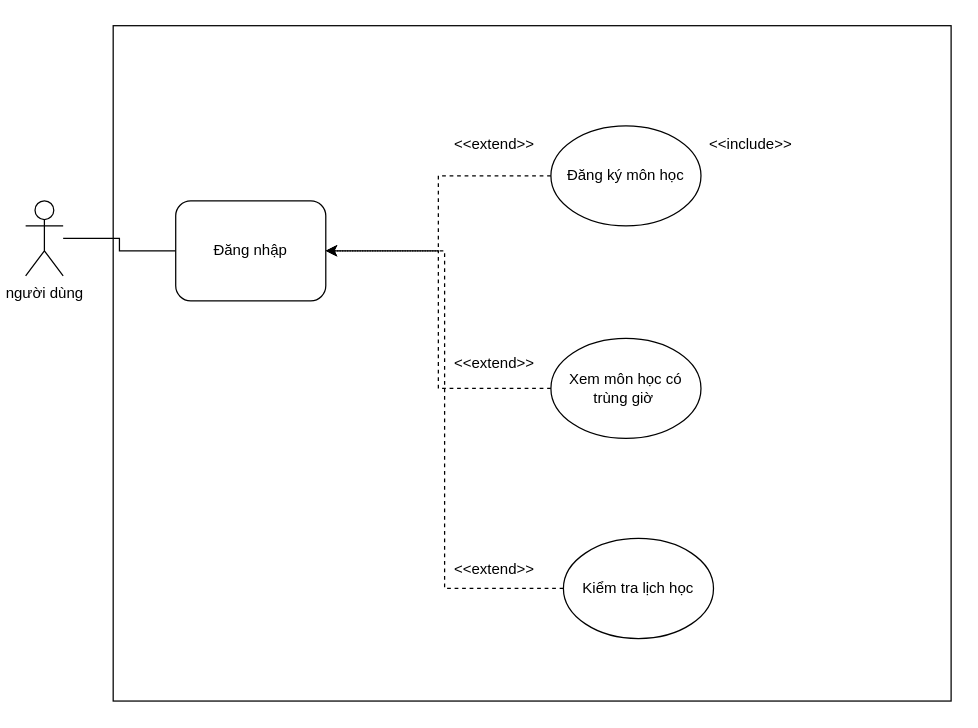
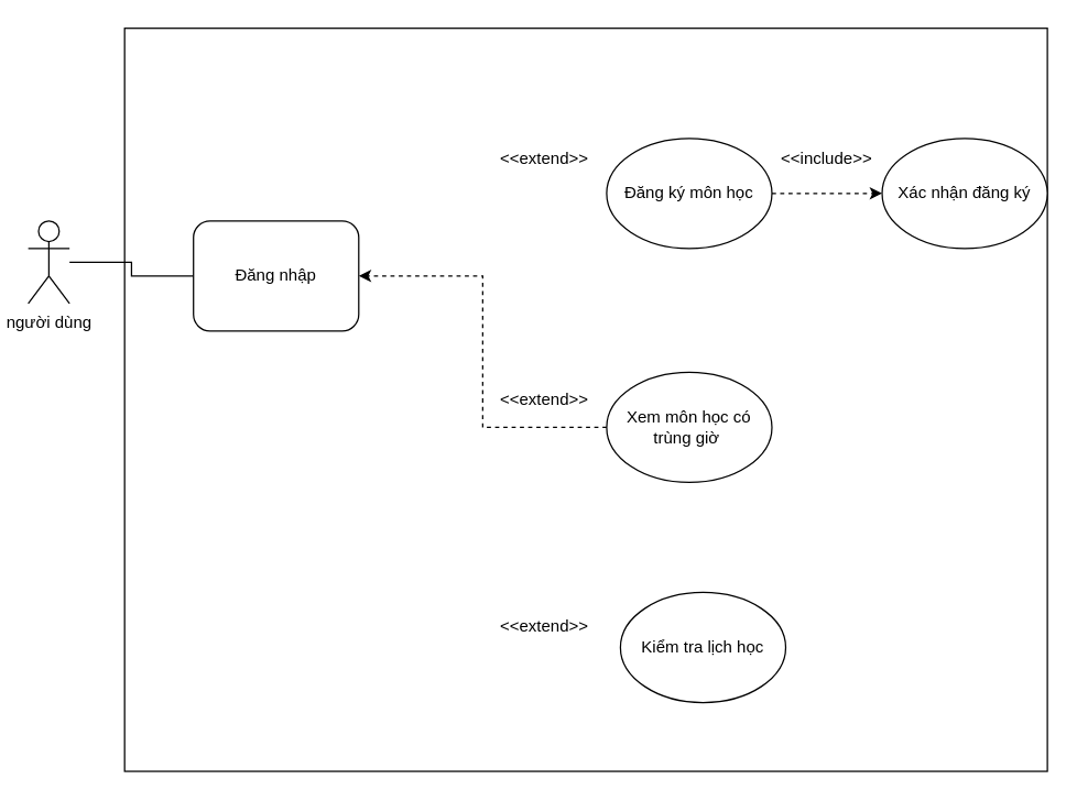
- <mxCell id="6" style="edgeStyle=orthogonalEdgeStyle;rounded=0;orthogonalLoop=1;jettySize=auto;html=1;entryX=1;entryY=0.5;entryDx=0;entryDy=0;dashed=1;" edge="1" parent="1" source="8" target="5"><mxGeometry relative="1" as="geometry" /></mxCell>
+ <mxCell id="7" style="edgeStyle=orthogonalEdgeStyle;rounded=0;orthogonalLoop=1;jettySize=auto;html=1;dashed=1;" edge="1" parent="1" source="8" target="13"><mxGeometry relative="1" as="geometry" /></mxCell>
+ <mxCell id="13" value="Xác nhận đăng ký" style="ellipse;whiteSpace=wrap;html=1;" vertex="1" parent="1"><mxGeometry x="640" y="100" width="120" height="80" as="geometry" /></mxCell>
- <mxCell id="9" style="edgeStyle=orthogonalEdgeStyle;rounded=0;orthogonalLoop=1;jettySize=auto;html=1;entryX=1;entryY=0.5;entryDx=0;entryDy=0;dashed=1;" edge="1" parent="1" source="10" target="5"><mxGeometry relative="1" as="geometry"><mxPoint x="350" y="200" as="targetPoint" /></mxGeometry></mxCell>
